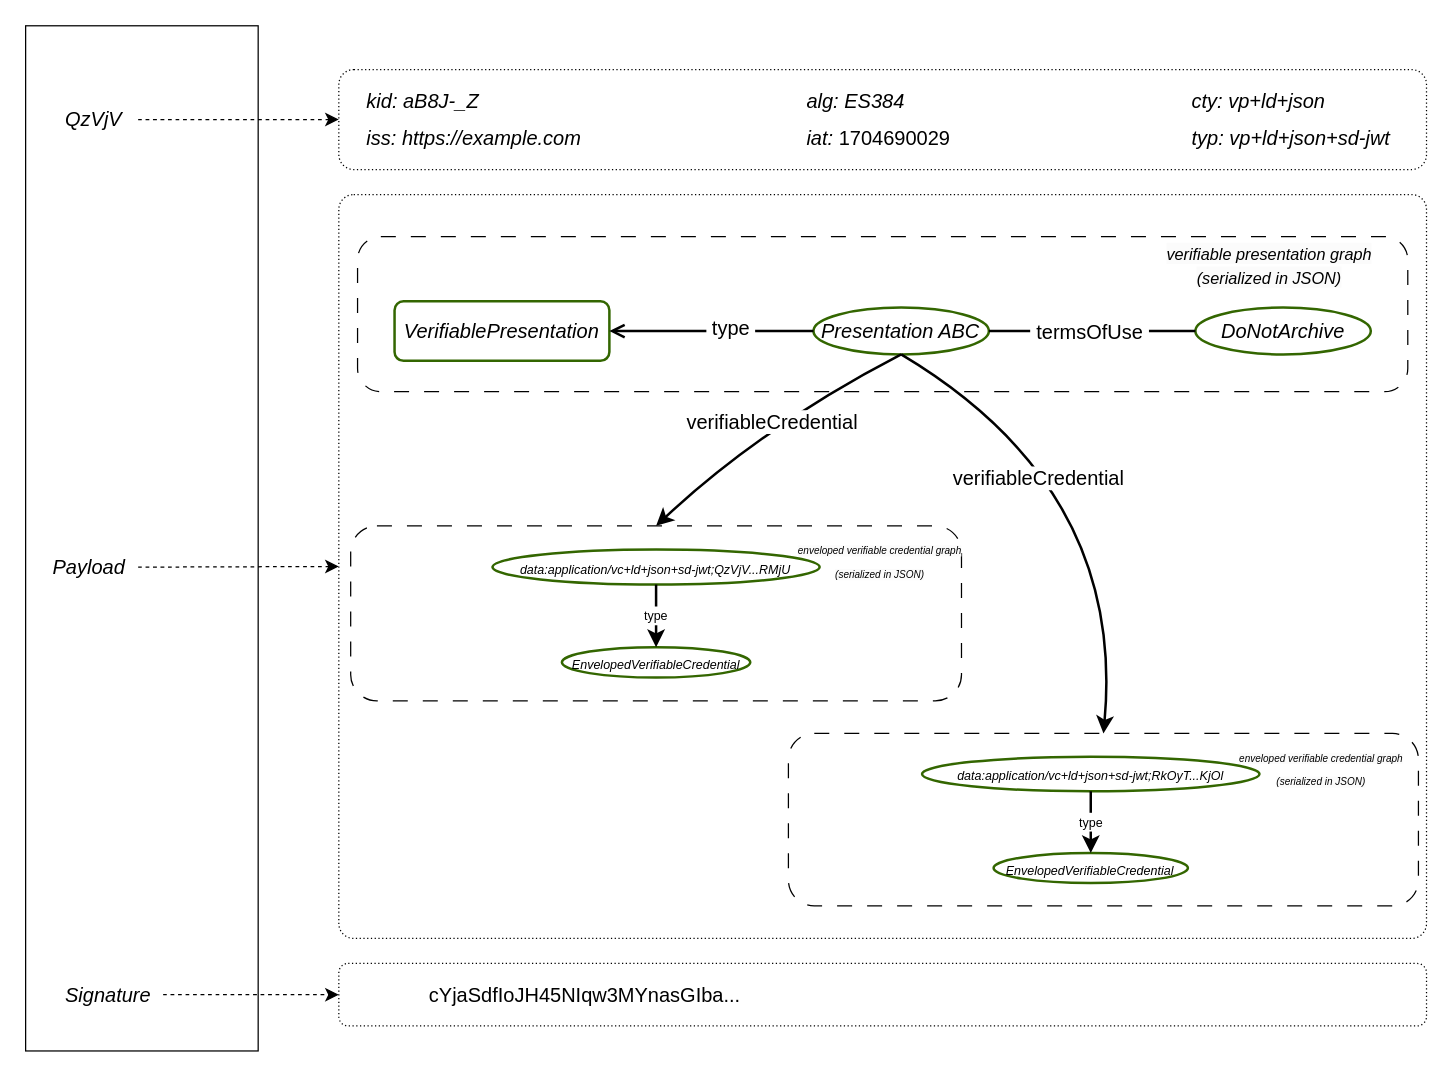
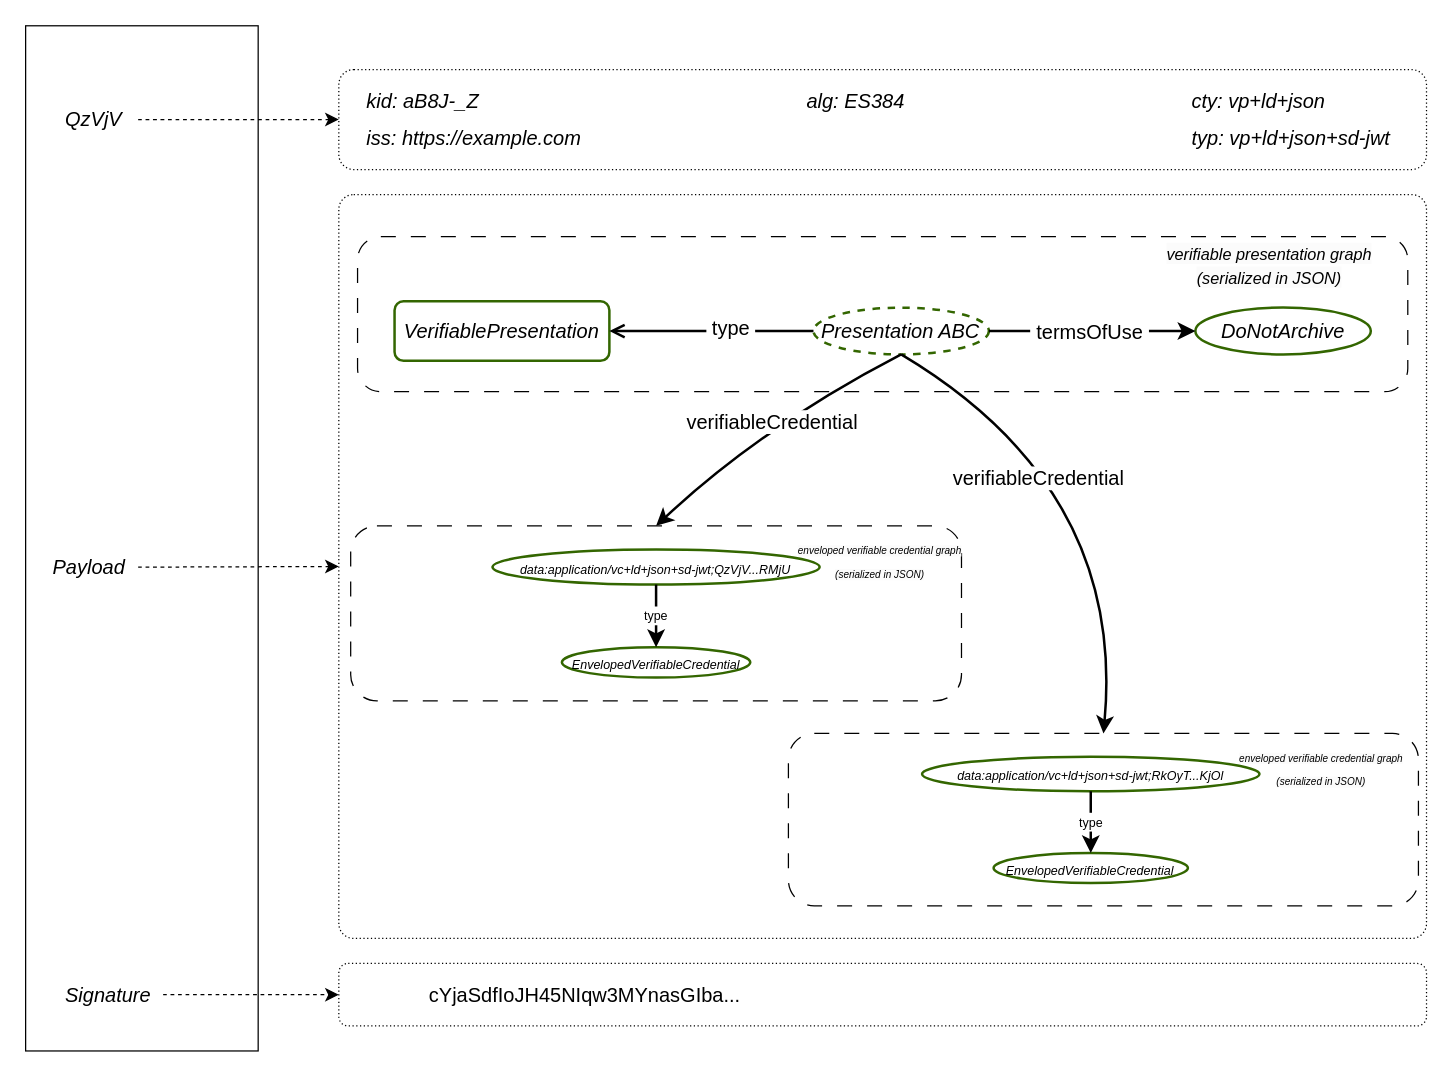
- <mxCell id="20" value="&lt;i&gt;iat:&lt;/i&gt;&amp;nbsp;1704690029" style="text;strokeColor=none;fillColor=none;html=1;align=left;verticalAlign=middle;whiteSpace=wrap;rounded=0;fontSize=16;flipH=0;" parent="18" vertex="1"><mxGeometry y="30" width="130" height="30" as="geometry" /></mxCell>
- <mxCell id="31" value="&lt;i&gt;&lt;font color=&quot;#000000&quot;&gt;Presentation ABC&lt;/font&gt;&lt;/i&gt;" style="ellipse;whiteSpace=wrap;html=1;fontSize=16;fillColor=none;strokeWidth=2;strokeColor=#336600;" parent="25" vertex="1"><mxGeometry x="379.646" y="90.435" width="140.326" height="37.439" as="geometry" /></mxCell>
+ <mxCell id="31" value="&lt;i&gt;&lt;font color=&quot;#000000&quot;&gt;Presentation ABC&lt;/font&gt;&lt;/i&gt;" style="ellipse;whiteSpace=wrap;html=1;fontSize=16;fillColor=none;strokeWidth=2;strokeColor=#336600;dashed=1;" parent="25" vertex="1"><mxGeometry x="379.646" y="90.435" width="140.326" height="37.439" as="geometry" /></mxCell>
- <mxCell id="34" style="edgeStyle=none;curved=1;rounded=0;orthogonalLoop=1;jettySize=auto;html=1;exitX=1;exitY=0.5;exitDx=0;exitDy=0;entryX=0;entryY=0.5;entryDx=0;entryDy=0;fontSize=12;startSize=8;endSize=8;strokeWidth=2;endArrow=none;" parent="25" source="31" target="33" edge="1"><mxGeometry relative="1" as="geometry" /></mxCell>
+ <mxCell id="34" style="edgeStyle=none;curved=1;rounded=0;orthogonalLoop=1;jettySize=auto;html=1;exitX=1;exitY=0.5;exitDx=0;exitDy=0;entryX=0;entryY=0.5;entryDx=0;entryDy=0;fontSize=12;startSize=8;endSize=8;strokeWidth=2;" parent="25" source="31" target="33" edge="1"><mxGeometry relative="1" as="geometry" /></mxCell>
